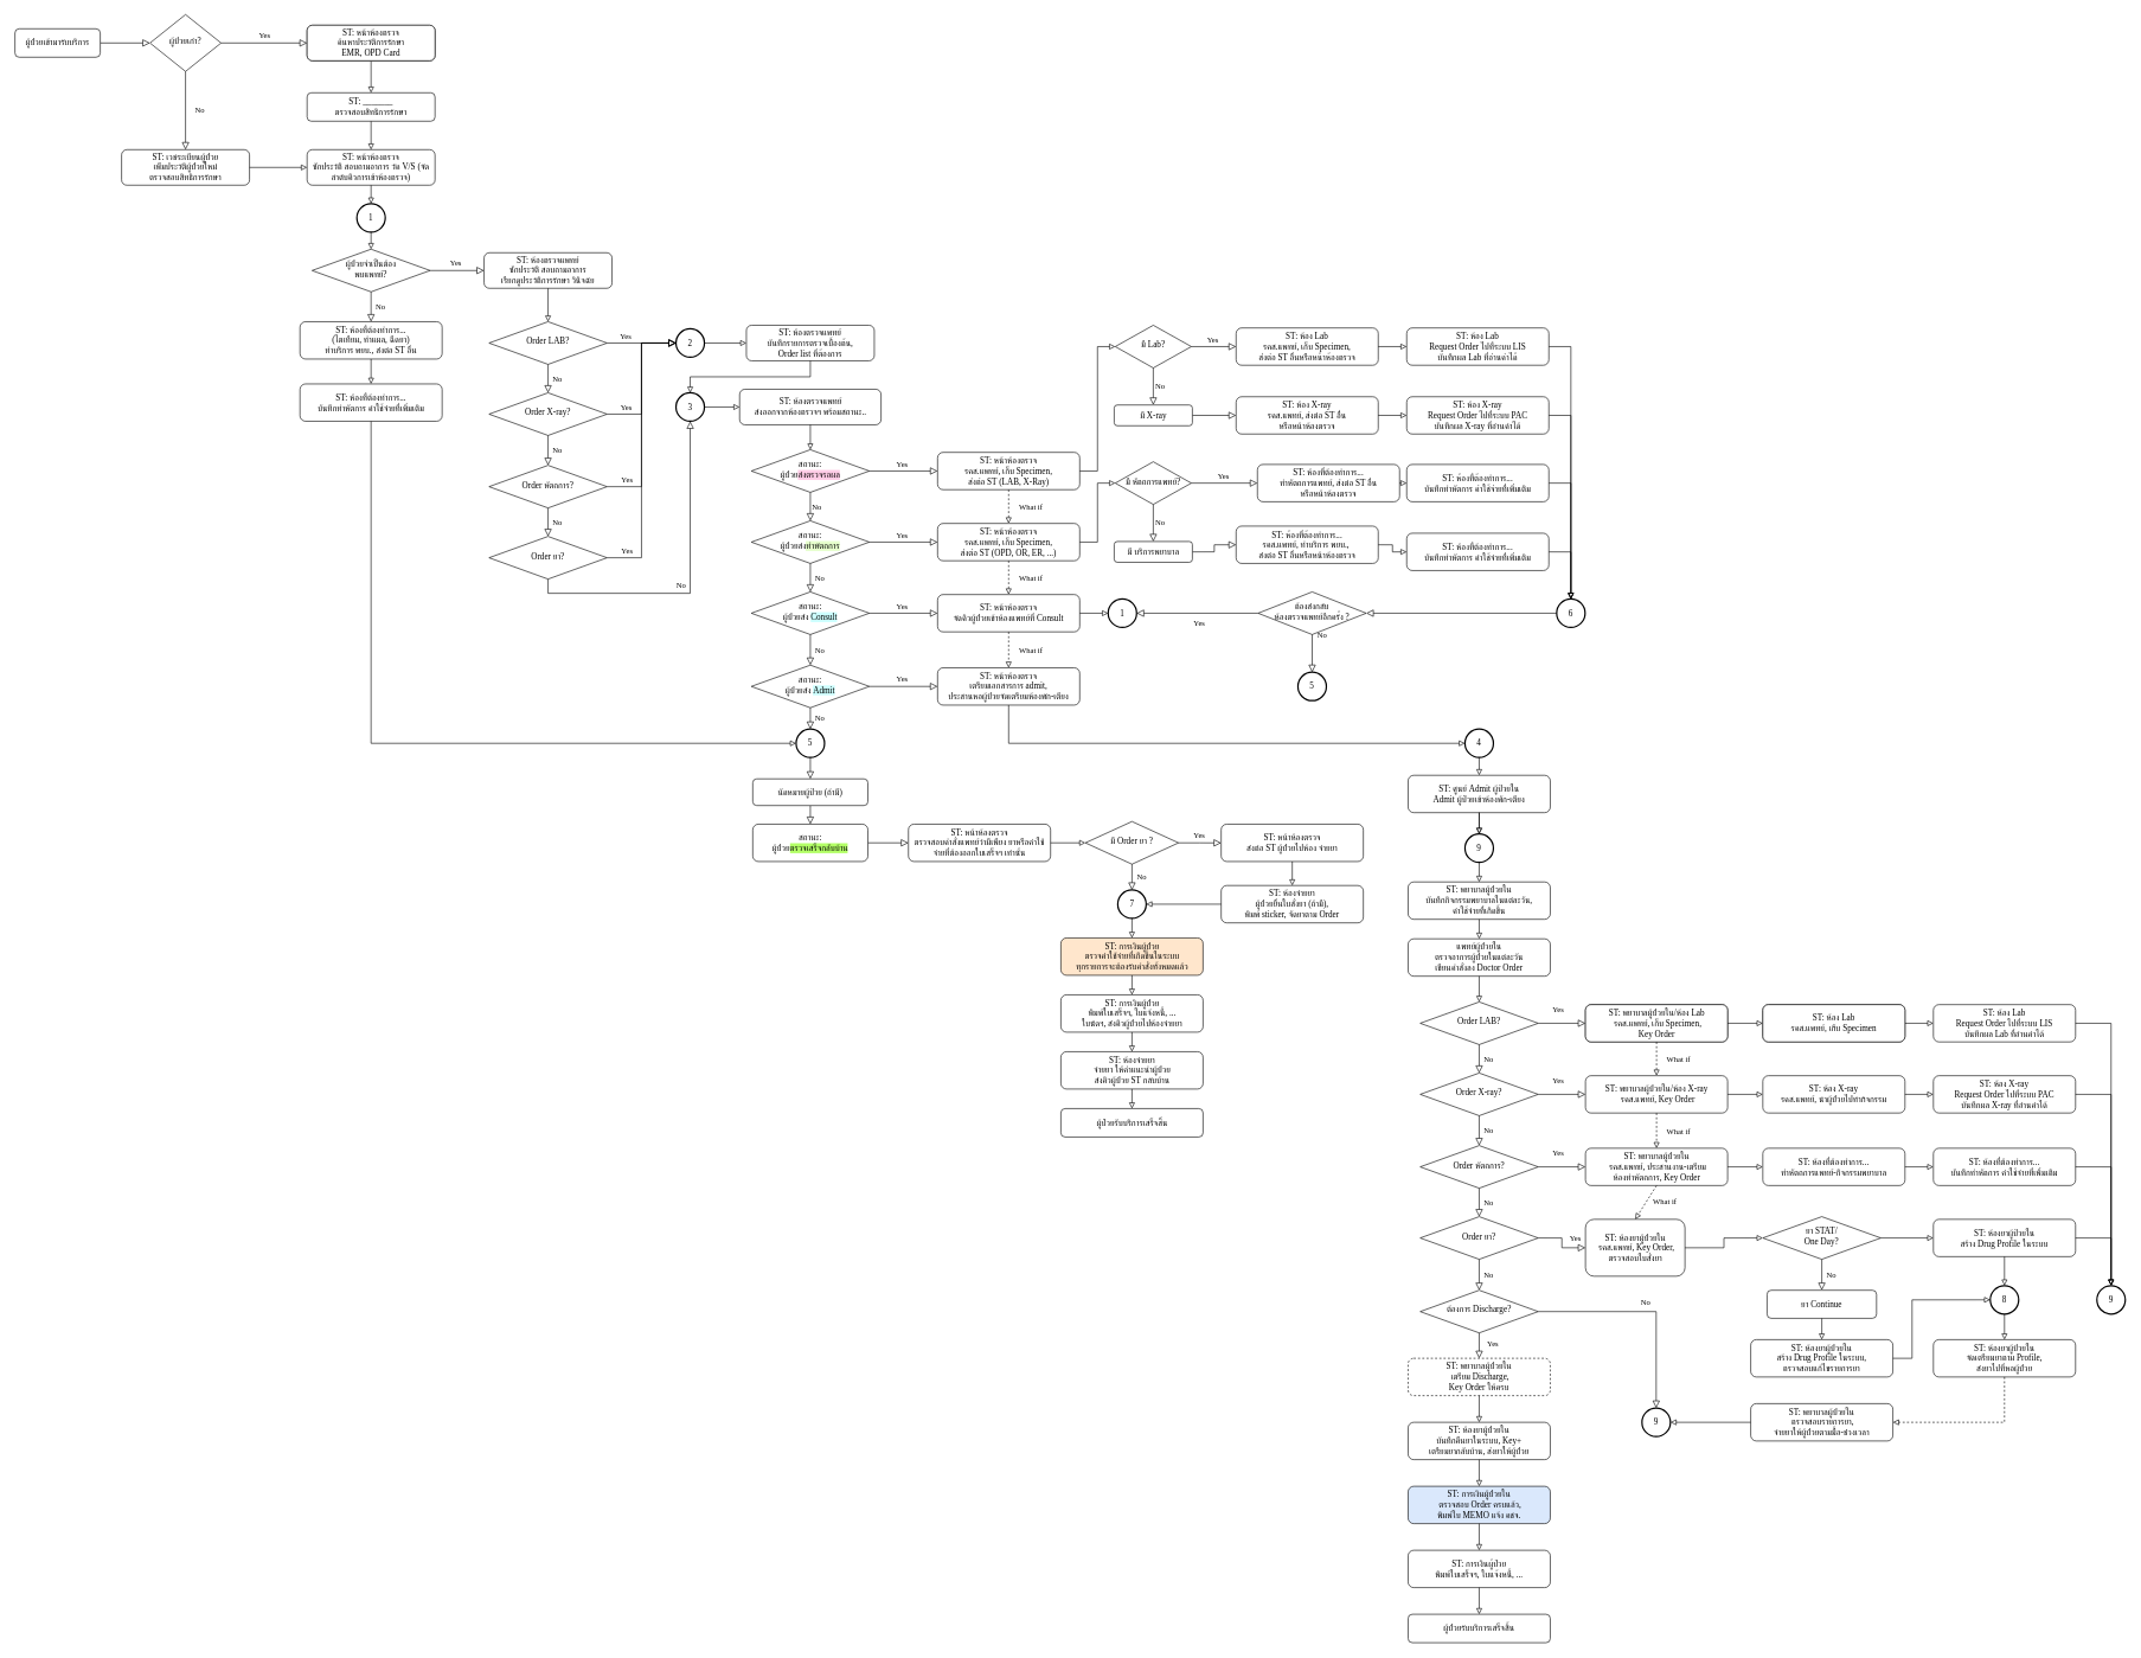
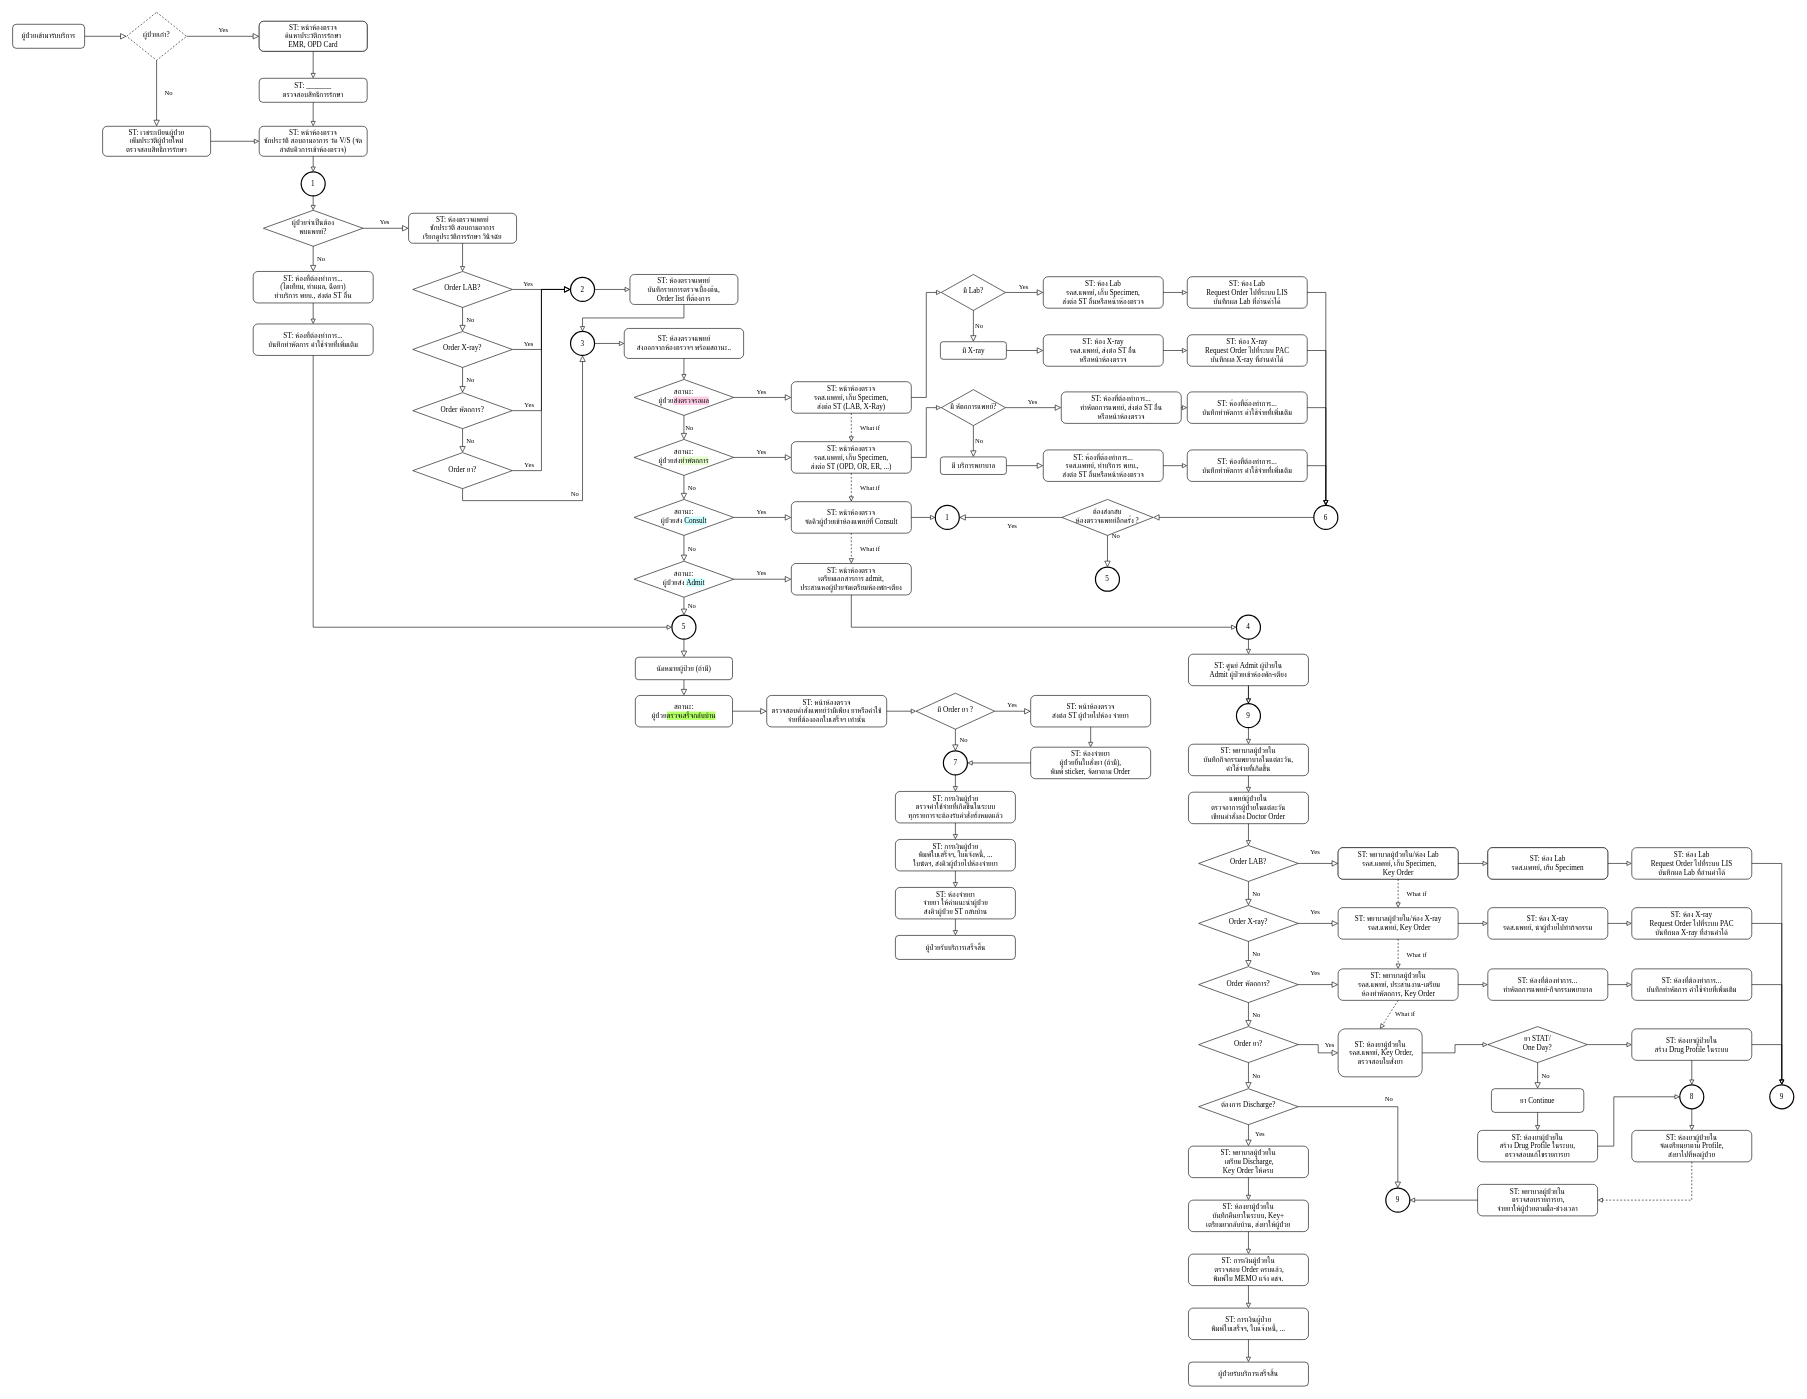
- <mxCell id="6" value="ผู้ป่วยเก่า?" style="rhombus;whiteSpace=wrap;html=1;shadow=0;fontFamily=space mono;fontSize=12;align=center;strokeWidth=1;spacing=6;spacingTop=-4;fontSource=https%3A%2F%2Ffonts.googleapis.com%2Fcss%3Ffamily%3Dspace%2Bmono;" parent="1" vertex="1"><mxGeometry x="210" y="20" width="100" height="80" as="geometry" /></mxCell>
+ <mxCell id="6" value="ผู้ป่วยเก่า?" style="rhombus;whiteSpace=wrap;html=1;shadow=0;fontFamily=space mono;fontSize=12;align=center;strokeWidth=1;spacing=6;spacingTop=-4;fontSource=https%3A%2F%2Ffonts.googleapis.com%2Fcss%3Ffamily%3Dspace%2Bmono;dashed=1;" parent="1" vertex="1"><mxGeometry x="210" y="20" width="100" height="80" as="geometry" /></mxCell>
- <mxCell id="67" value="ST: ห้องที่ต้องทำการ...&lt;br&gt;รคส.แพทย์, ทำบริการ พยบ.,&amp;nbsp;&lt;br&gt;ส่งต่อ ST อื่นหรือหน้าห้องตรวจ" style="rounded=1;whiteSpace=wrap;html=1;fontSize=12;glass=0;strokeWidth=1;shadow=0;fontFamily=space mono;fontSource=https%3A%2F%2Ffonts.googleapis.com%2Fcss%3Ffamily%3Dspace%2Bmono;" parent="1" vertex="1"><mxGeometry x="1738" y="739.5" width="200" height="52.5" as="geometry" /></mxCell>
+ <mxCell id="67" value="ST: ห้องที่ต้องทำการ...&lt;br&gt;รคส.แพทย์, ทำบริการ พยบ.,&amp;nbsp;&lt;br&gt;ส่งต่อ ST อื่นหรือหน้าห้องตรวจ" style="rounded=1;whiteSpace=wrap;html=1;fontSize=12;glass=0;strokeWidth=1;shadow=0;fontFamily=space mono;fontSource=https%3A%2F%2Ffonts.googleapis.com%2Fcss%3Ffamily%3Dspace%2Bmono;" parent="1" vertex="1"><mxGeometry x="1738" y="749.5" width="200" height="52.5" as="geometry" /></mxCell>
- <mxCell id="81" value="ST: การเงินผู้ป่วย&lt;br&gt;ตรวจค่าใช้จ่ายที่เกิดขึ้นในระบบ&lt;br&gt;ทุกรายการจะต้องรับคำสั่งทั้งหมดแล้ว" style="rounded=1;whiteSpace=wrap;html=1;fontSize=12;glass=0;strokeWidth=1;shadow=0;fontFamily=space mono;fontSource=https%3A%2F%2Ffonts.googleapis.com%2Fcss%3Ffamily%3Dspace%2Bmono;fillColor=#ffe6cc;" parent="1" vertex="1"><mxGeometry x="1491.5" y="1318.75" width="200" height="52.5" as="geometry" /></mxCell>
+ <mxCell id="81" value="ST: การเงินผู้ป่วย&lt;br&gt;ตรวจค่าใช้จ่ายที่เกิดขึ้นในระบบ&lt;br&gt;ทุกรายการจะต้องรับคำสั่งทั้งหมดแล้ว" style="rounded=1;whiteSpace=wrap;html=1;fontSize=12;glass=0;strokeWidth=1;shadow=0;fontFamily=space mono;fontSource=https%3A%2F%2Ffonts.googleapis.com%2Fcss%3Ffamily%3Dspace%2Bmono;" parent="1" vertex="1"><mxGeometry x="1491.5" y="1318.75" width="200" height="52.5" as="geometry" /></mxCell>
- <mxCell id="174" value="ST: พยาบาลผู้ป่วยใน&lt;br&gt;&amp;nbsp;เตรียม Discharge,&lt;br&gt;Key Order ให้ครบ" style="rounded=1;whiteSpace=wrap;html=1;fontSize=12;glass=0;strokeWidth=1;shadow=0;fontFamily=space mono;fontSource=https%3A%2F%2Ffonts.googleapis.com%2Fcss%3Ffamily%3Dspace%2Bmono;dashed=1;" parent="1" vertex="1"><mxGeometry x="1980" y="1910" width="200" height="52.5" as="geometry" /></mxCell>
+ <mxCell id="174" value="ST: พยาบาลผู้ป่วยใน&lt;br&gt;&amp;nbsp;เตรียม Discharge,&lt;br&gt;Key Order ให้ครบ" style="rounded=1;whiteSpace=wrap;html=1;fontSize=12;glass=0;strokeWidth=1;shadow=0;fontFamily=space mono;fontSource=https%3A%2F%2Ffonts.googleapis.com%2Fcss%3Ffamily%3Dspace%2Bmono;" parent="1" vertex="1"><mxGeometry x="1980" y="1910" width="200" height="52.5" as="geometry" /></mxCell>
- <mxCell id="181" value="ST: การเงินผู้ป่วยใน&lt;br&gt;&amp;nbsp;ตรวจสอบ&amp;nbsp;Order ครบแล้ว, &lt;br&gt;พิมพ์ใบ MEMO แจ้ง คชจ." style="rounded=1;whiteSpace=wrap;html=1;fontSize=12;glass=0;strokeWidth=1;shadow=0;fontFamily=space mono;fontSource=https%3A%2F%2Ffonts.googleapis.com%2Fcss%3Ffamily%3Dspace%2Bmono;fillColor=#dae8fc;" parent="1" vertex="1"><mxGeometry x="1980" y="2090" width="200" height="52.5" as="geometry" /></mxCell>
+ <mxCell id="181" value="ST: การเงินผู้ป่วยใน&lt;br&gt;&amp;nbsp;ตรวจสอบ&amp;nbsp;Order ครบแล้ว, &lt;br&gt;พิมพ์ใบ MEMO แจ้ง คชจ." style="rounded=1;whiteSpace=wrap;html=1;fontSize=12;glass=0;strokeWidth=1;shadow=0;fontFamily=space mono;fontSource=https%3A%2F%2Ffonts.googleapis.com%2Fcss%3Ffamily%3Dspace%2Bmono;" parent="1" vertex="1"><mxGeometry x="1980" y="2090" width="200" height="52.5" as="geometry" /></mxCell>
